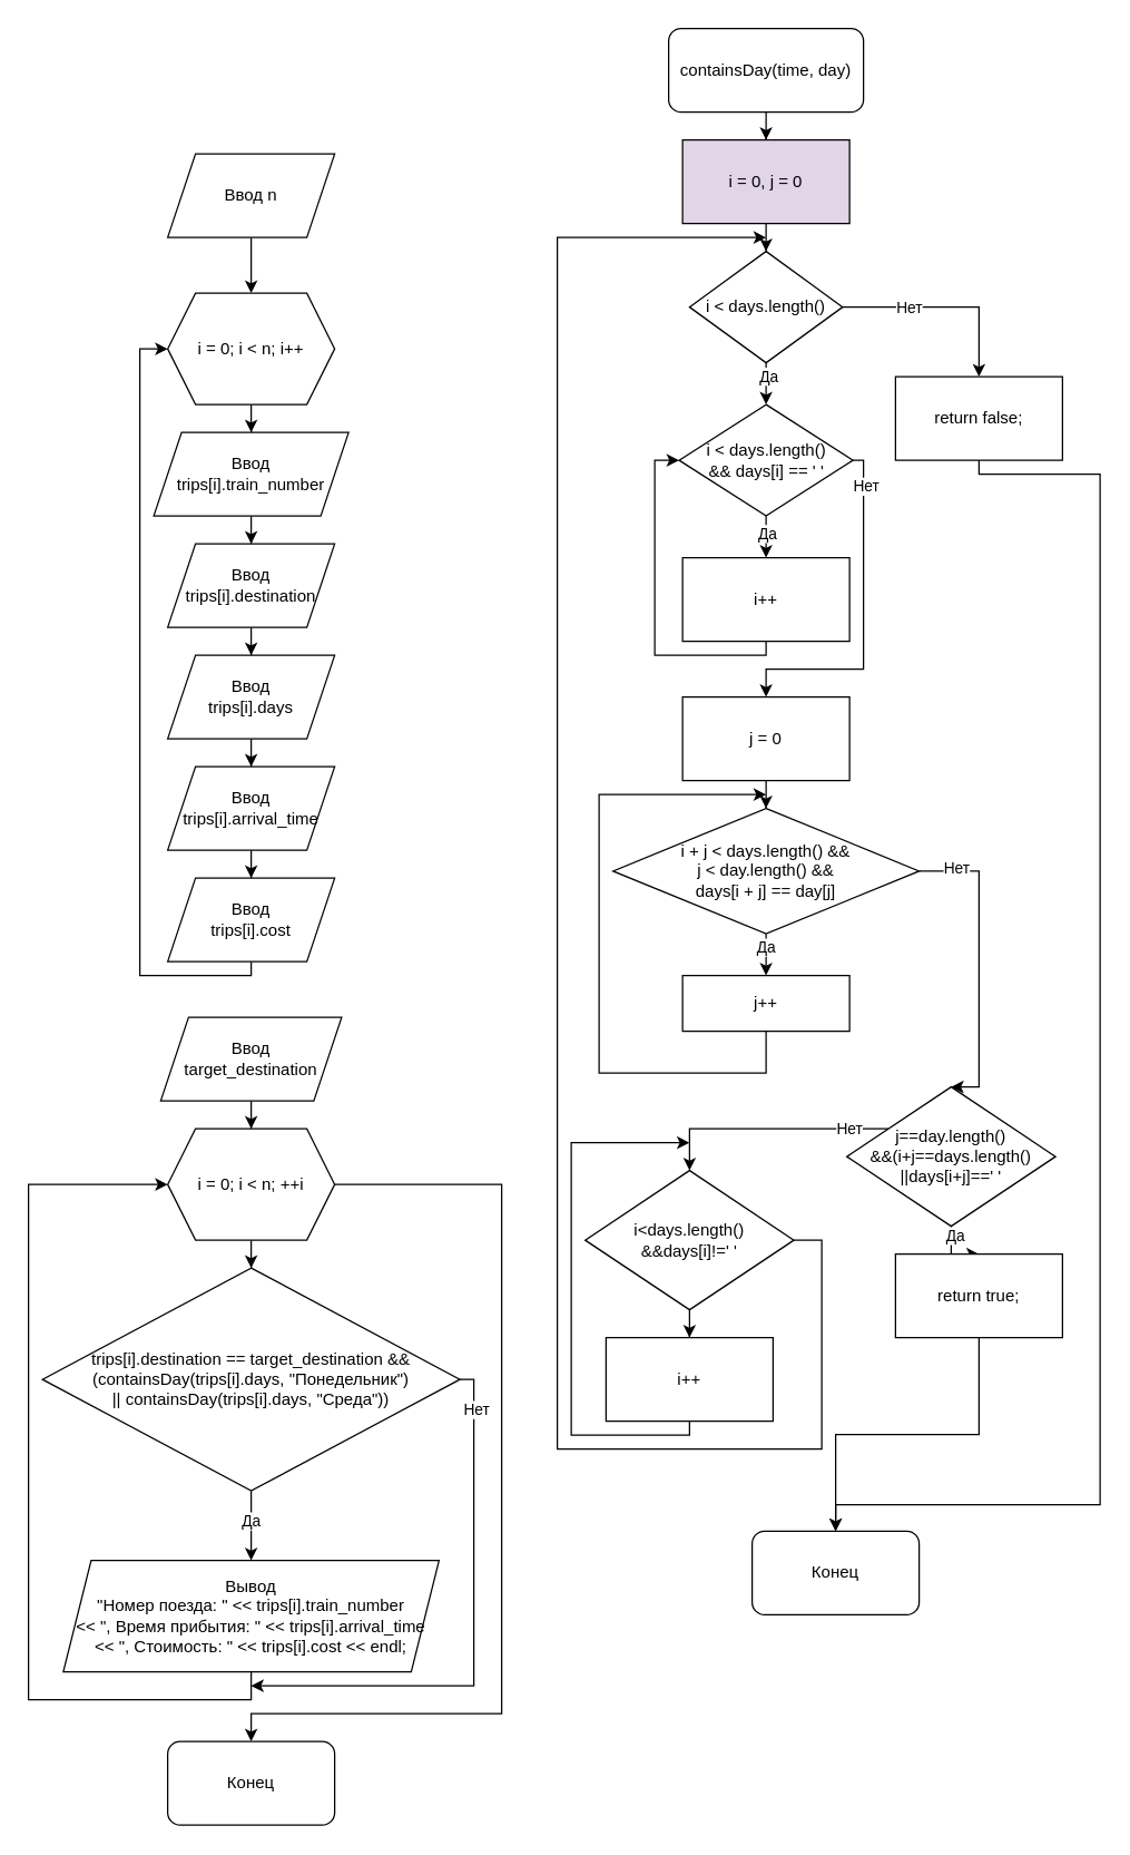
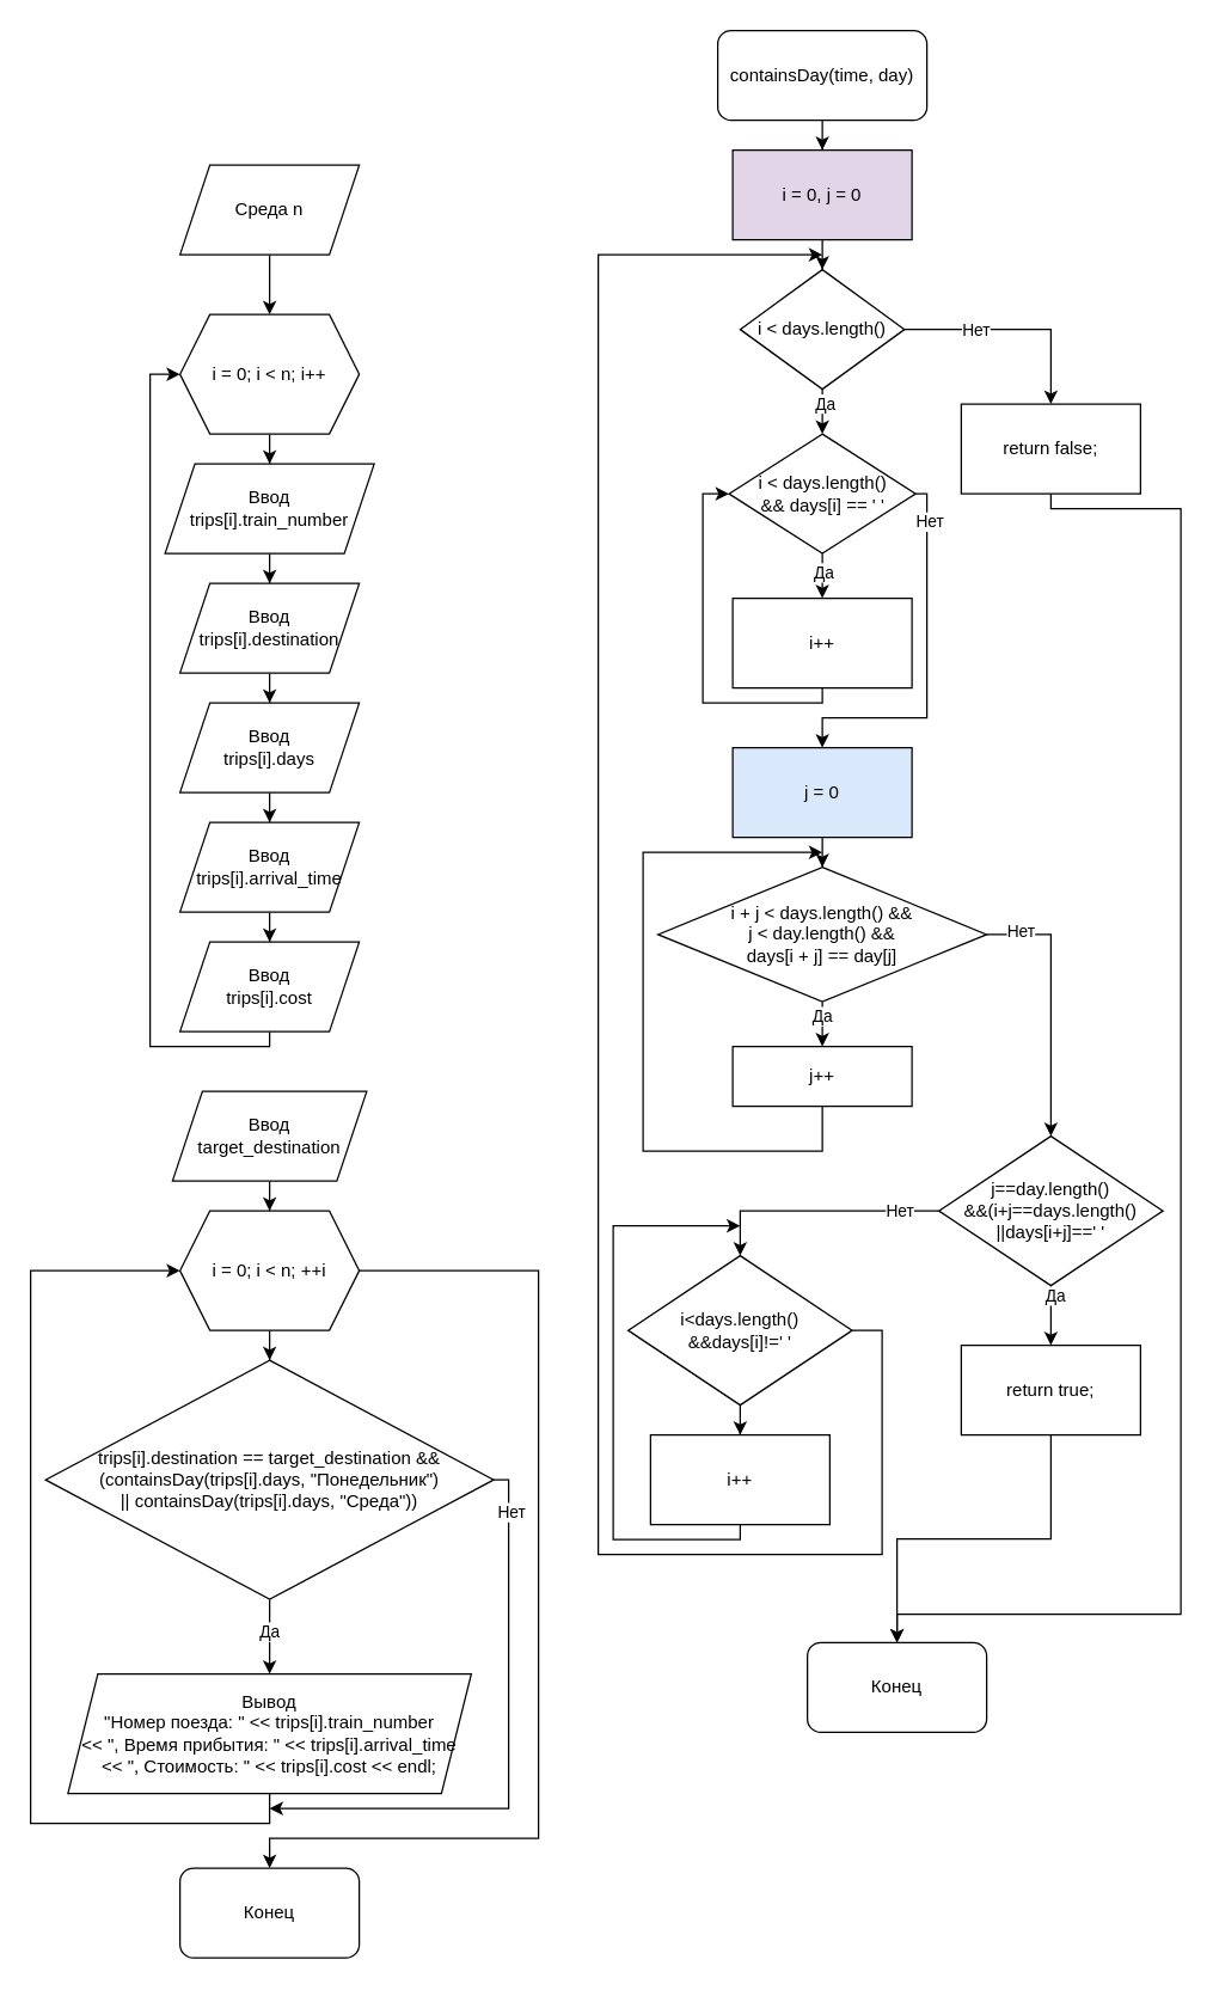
- <mxCell id="3" value="Ввод n" style="shape=parallelogram;perimeter=parallelogramPerimeter;whiteSpace=wrap;html=1;fixedSize=1;" vertex="1" parent="1"><mxGeometry x="120" y="110" width="120" height="60" as="geometry" /></mxCell>
+ <mxCell id="3" value="Среда n" style="shape=parallelogram;perimeter=parallelogramPerimeter;whiteSpace=wrap;html=1;fixedSize=1;" vertex="1" parent="1"><mxGeometry x="120" y="110" width="120" height="60" as="geometry" /></mxCell>
- <mxCell id="46" value="j = 0" style="rounded=0;whiteSpace=wrap;html=1;" vertex="1" parent="1"><mxGeometry x="490" y="500" width="120" height="60" as="geometry" /></mxCell>
+ <mxCell id="46" value="j = 0" style="rounded=0;whiteSpace=wrap;html=1;fillColor=#dae8fc;" vertex="1" parent="1"><mxGeometry x="490" y="500" width="120" height="60" as="geometry" /></mxCell>
- <mxCell id="58" value="&lt;div&gt;j==day.length()&lt;/div&gt;&lt;div&gt;&amp;amp;&amp;amp;(i+j==days.length()&lt;/div&gt;&lt;div&gt;||days[i+j]==' '&lt;/div&gt;" style="rhombus;whiteSpace=wrap;html=1;" vertex="1" parent="1"><mxGeometry x="608" y="780" width="150" height="100" as="geometry" /></mxCell>
+ <mxCell id="58" value="&lt;div&gt;j==day.length()&lt;/div&gt;&lt;div&gt;&amp;amp;&amp;amp;(i+j==days.length()&lt;/div&gt;&lt;div&gt;||days[i+j]==' '&lt;/div&gt;" style="rhombus;whiteSpace=wrap;html=1;" vertex="1" parent="1"><mxGeometry x="628" y="760" width="150" height="100" as="geometry" /></mxCell>
